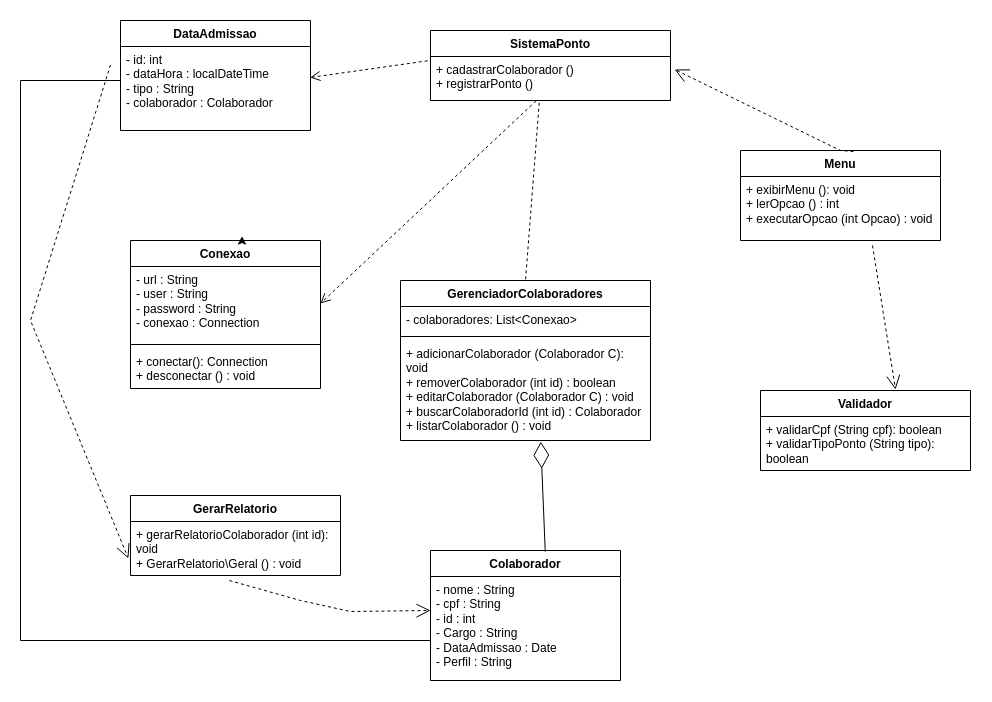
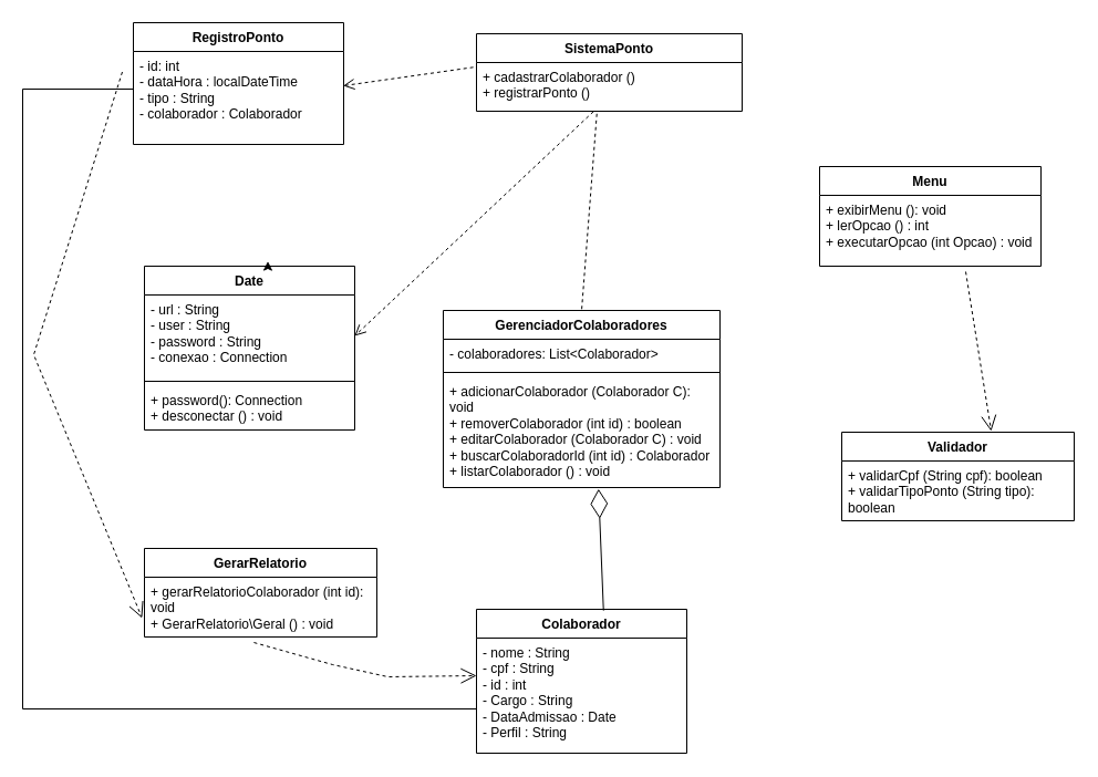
- <mxCell id="4" value="DataAdmissao" style="swimlane;fontStyle=1;align=center;verticalAlign=top;childLayout=stackLayout;horizontal=1;startSize=26;horizontalStack=0;resizeParent=1;resizeParentMax=0;resizeLast=0;collapsible=1;marginBottom=0;whiteSpace=wrap;html=1;" parent="1" vertex="1"><mxGeometry x="120" y="20" width="190" height="110" as="geometry" /></mxCell>
+ <mxCell id="4" value="RegistroPonto" style="swimlane;fontStyle=1;align=center;verticalAlign=top;childLayout=stackLayout;horizontal=1;startSize=26;horizontalStack=0;resizeParent=1;resizeParentMax=0;resizeLast=0;collapsible=1;marginBottom=0;whiteSpace=wrap;html=1;" parent="1" vertex="1"><mxGeometry x="120" y="20" width="190" height="110" as="geometry" /></mxCell>
- <mxCell id="31" value="" style="endArrow=open;endSize=12;dashed=1;html=1;rounded=0;entryX=1.017;entryY=0.295;entryDx=0;entryDy=0;entryPerimeter=0;exitX=0.565;exitY=0.011;exitDx=0;exitDy=0;exitPerimeter=0;" edge="1" parent="1" source="15" target="7"><mxGeometry width="160" relative="1" as="geometry"><mxPoint x="810" y="70" as="sourcePoint" /><mxPoint x="911" y="64.5" as="targetPoint" /><Array as="points"><mxPoint x="840" y="150" /></Array></mxGeometry></mxCell>
- <mxCell id="8" value="Conexao" style="swimlane;fontStyle=1;align=center;verticalAlign=top;childLayout=stackLayout;horizontal=1;startSize=26;horizontalStack=0;resizeParent=1;resizeParentMax=0;resizeLast=0;collapsible=1;marginBottom=0;whiteSpace=wrap;html=1;" parent="1" vertex="1"><mxGeometry x="130" y="240" width="190" height="148" as="geometry" /></mxCell>
+ <mxCell id="8" value="Date" style="swimlane;fontStyle=1;align=center;verticalAlign=top;childLayout=stackLayout;horizontal=1;startSize=26;horizontalStack=0;resizeParent=1;resizeParentMax=0;resizeLast=0;collapsible=1;marginBottom=0;whiteSpace=wrap;html=1;" parent="1" vertex="1"><mxGeometry x="130" y="240" width="190" height="148" as="geometry" /></mxCell>
- <mxCell id="20" value="- colaboradores: List&amp;lt;Conexao&amp;gt;" style="text;strokeColor=none;fillColor=none;align=left;verticalAlign=top;spacingLeft=4;spacingRight=4;overflow=hidden;rotatable=0;points=[[0,0.5],[1,0.5]];portConstraint=eastwest;whiteSpace=wrap;html=1;" parent="19" vertex="1"><mxGeometry y="26" width="250" height="26" as="geometry" /></mxCell>
+ <mxCell id="20" value="- colaboradores: List&amp;lt;Colaborador&amp;gt;" style="text;strokeColor=none;fillColor=none;align=left;verticalAlign=top;spacingLeft=4;spacingRight=4;overflow=hidden;rotatable=0;points=[[0,0.5],[1,0.5]];portConstraint=eastwest;whiteSpace=wrap;html=1;" parent="19" vertex="1"><mxGeometry y="26" width="250" height="26" as="geometry" /></mxCell>
- <mxCell id="12" value="+ conectar(): Connection&lt;div&gt;+ desconectar () : void&lt;/div&gt;" style="text;strokeColor=none;fillColor=none;align=left;verticalAlign=top;spacingLeft=4;spacingRight=4;overflow=hidden;rotatable=0;points=[[0,0.5],[1,0.5]];portConstraint=eastwest;whiteSpace=wrap;html=1;" parent="8" vertex="1"><mxGeometry y="108" width="190" height="40" as="geometry" /></mxCell>
+ <mxCell id="12" value="+ password(): Connection&lt;div&gt;+ desconectar () : void&lt;/div&gt;" style="text;strokeColor=none;fillColor=none;align=left;verticalAlign=top;spacingLeft=4;spacingRight=4;overflow=hidden;rotatable=0;points=[[0,0.5],[1,0.5]];portConstraint=eastwest;whiteSpace=wrap;html=1;" parent="8" vertex="1"><mxGeometry y="108" width="190" height="40" as="geometry" /></mxCell>
